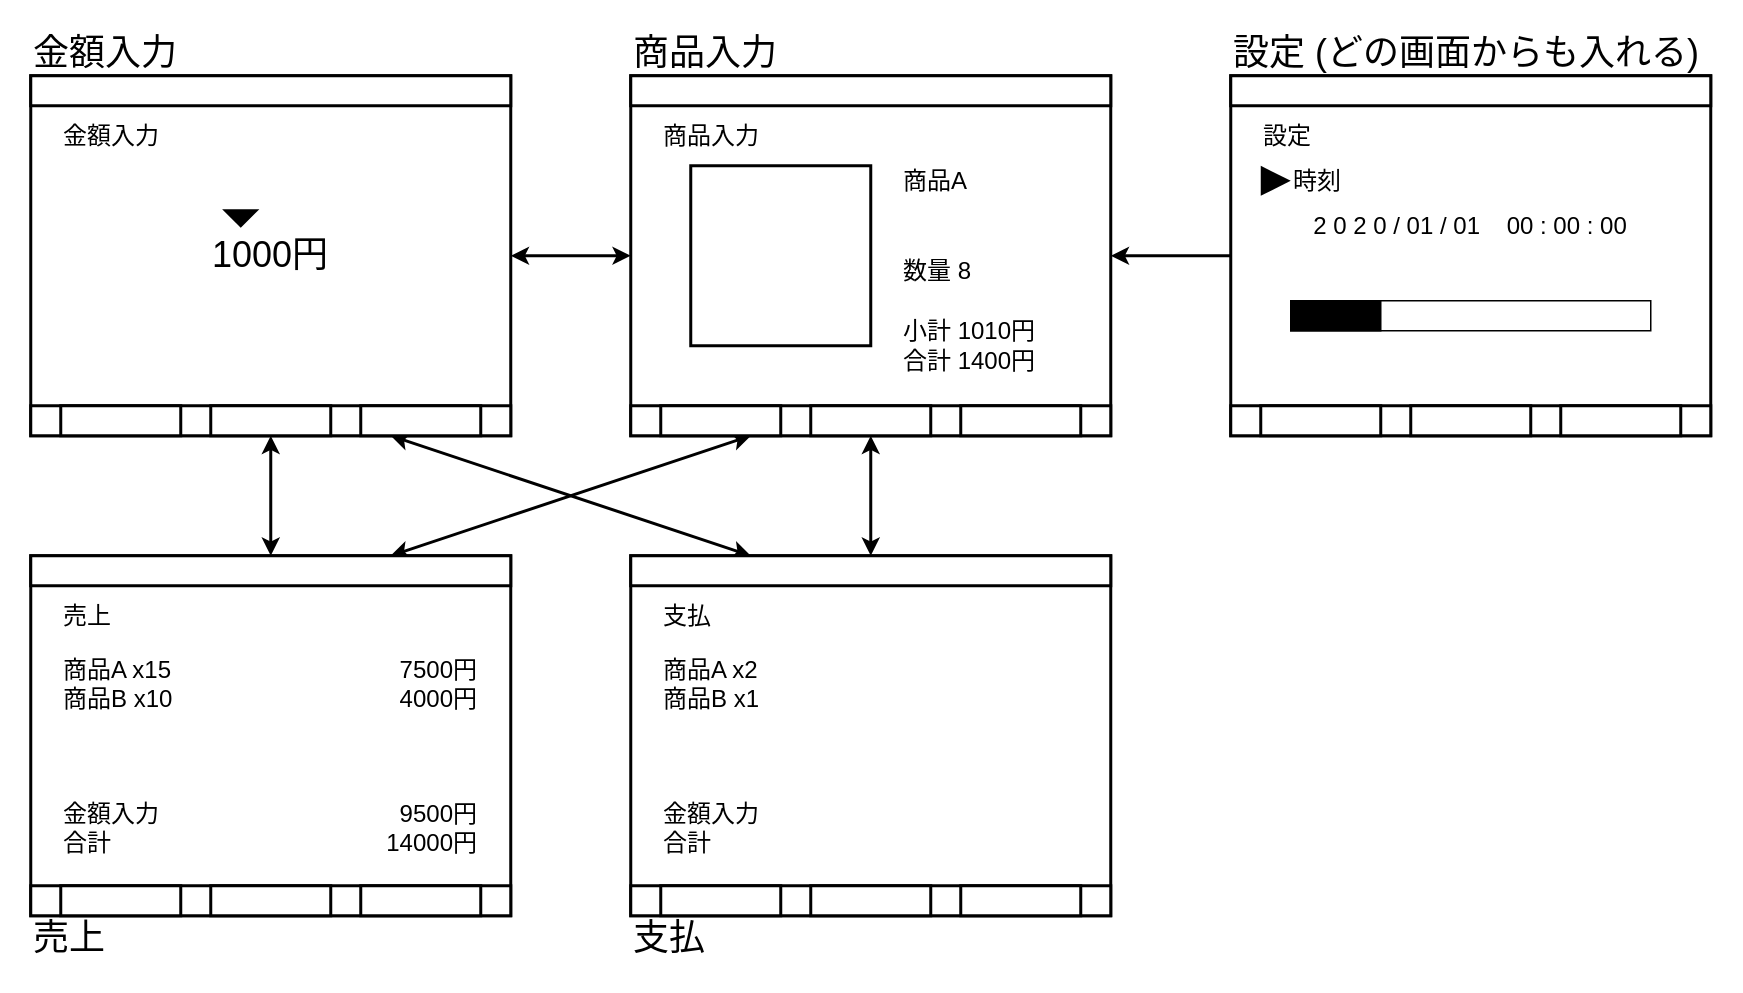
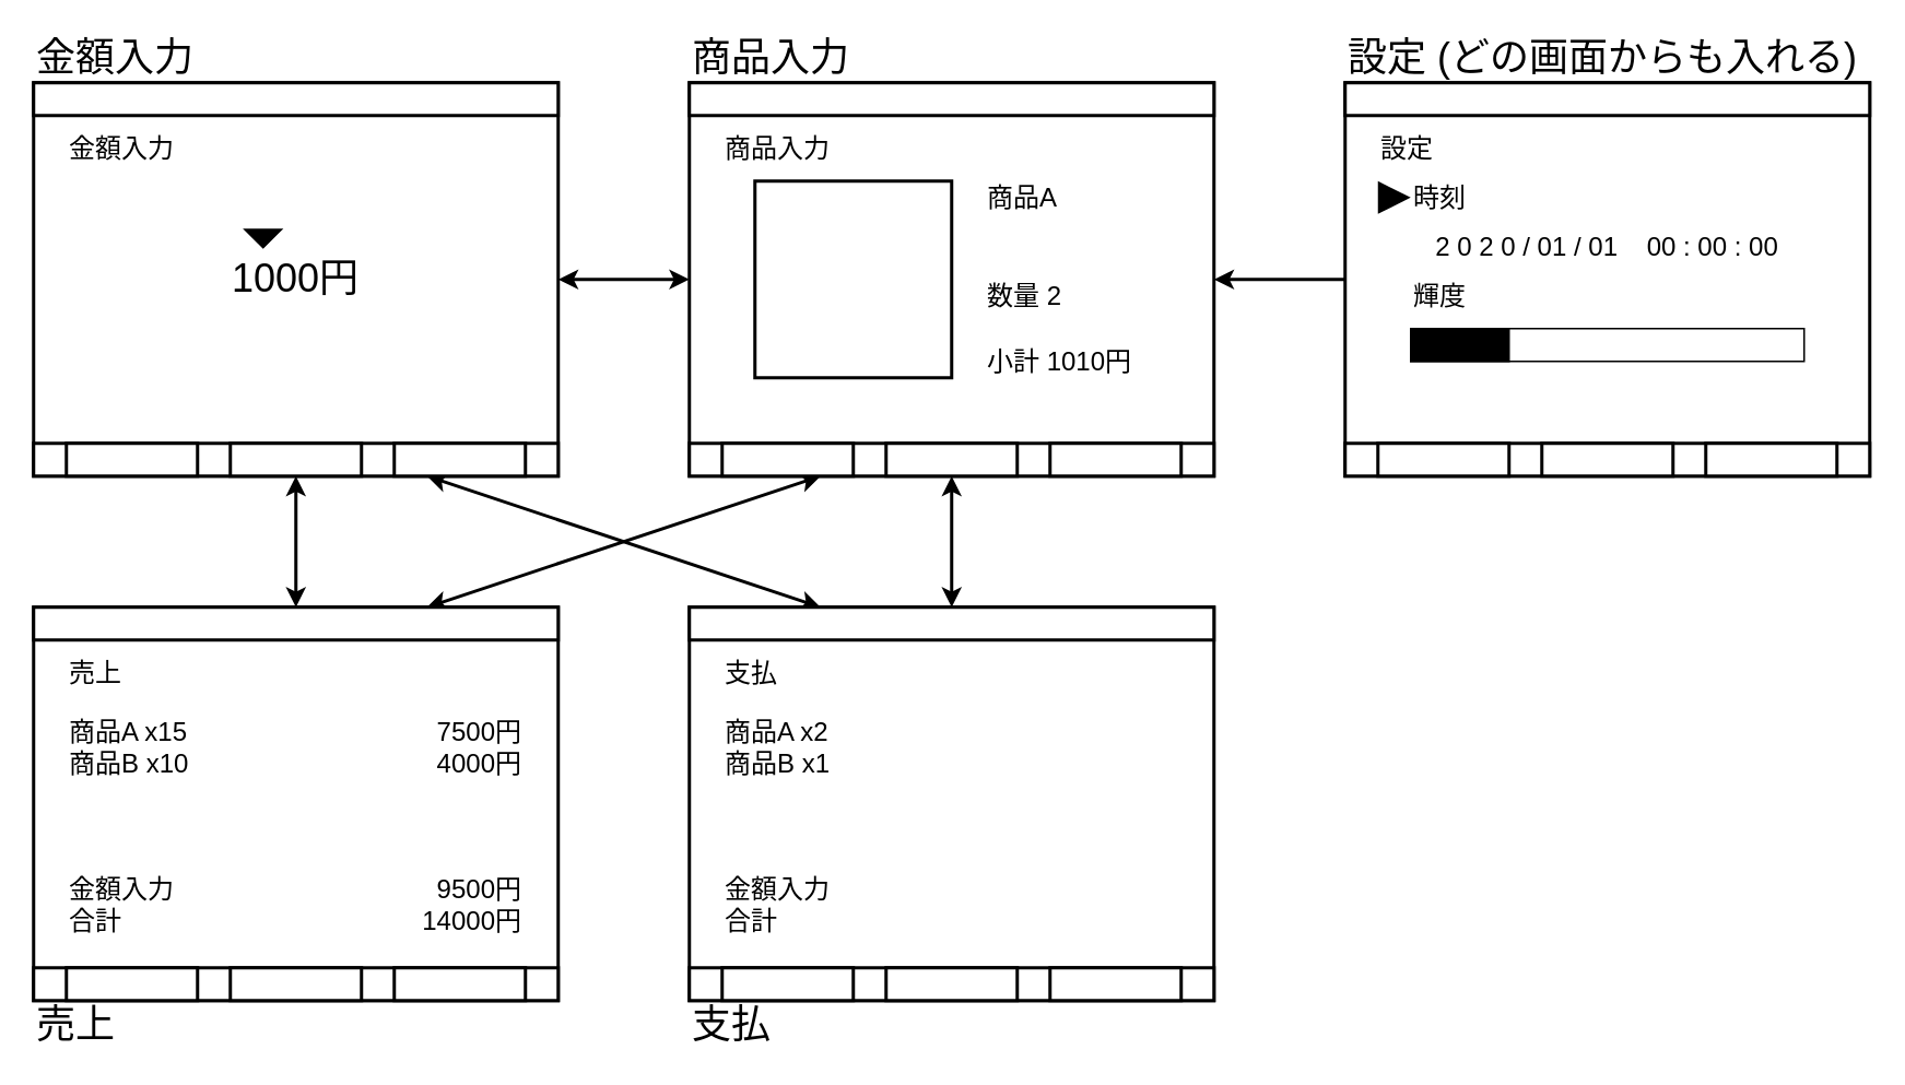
- <mxCell id="44" value="数量 8" style="text;html=1;strokeColor=none;fillColor=none;align=left;verticalAlign=middle;whiteSpace=wrap;rounded=0;fontSize=16;" parent="1" vertex="1"><mxGeometry x="600" y="170" width="80" height="20" as="geometry" /></mxCell>
+ <mxCell id="44" value="数量 2" style="text;html=1;strokeColor=none;fillColor=none;align=left;verticalAlign=middle;whiteSpace=wrap;rounded=0;fontSize=16;" parent="1" vertex="1"><mxGeometry x="600" y="170" width="80" height="20" as="geometry" /></mxCell>
+ <mxCell id="60" value="輝度" style="text;html=1;strokeColor=none;fillColor=none;align=left;verticalAlign=middle;whiteSpace=wrap;rounded=0;fontSize=16;" vertex="1" parent="1"><mxGeometry x="860" y="170" width="80" height="20" as="geometry" /></mxCell>
- <mxCell id="9" value="合計 1400円" style="text;html=1;strokeColor=none;fillColor=none;align=left;verticalAlign=middle;whiteSpace=wrap;rounded=0;fontSize=16;" parent="1" vertex="1"><mxGeometry x="600" y="230" width="100" height="20" as="geometry" /></mxCell>
